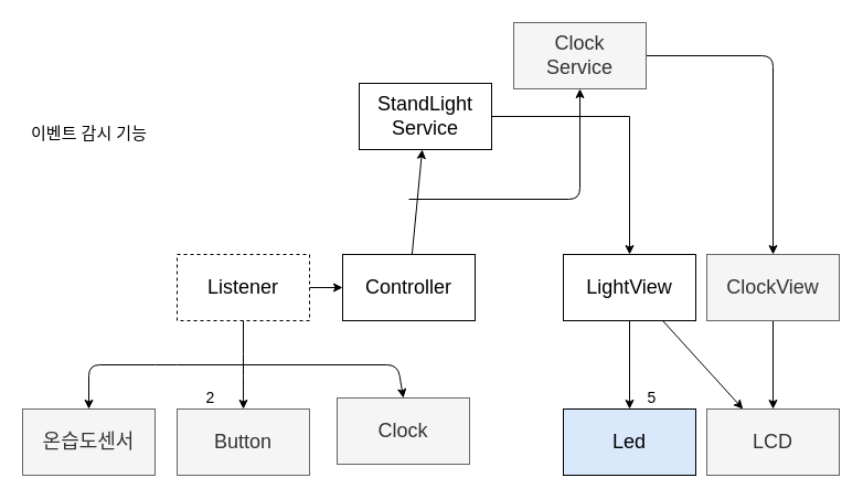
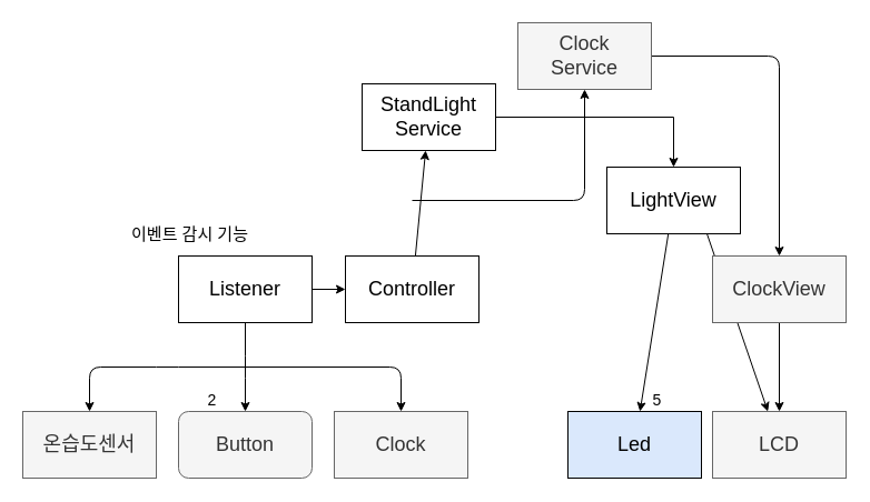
- <mxCell id="15" value="이벤트 감시 기능" style="text;html=1;resizable=0;autosize=1;align=center;verticalAlign=middle;points=[];fillColor=none;strokeColor=none;rounded=0;fontSize=15;" parent="1" vertex="1"><mxGeometry x="15" y="110" width="130" height="20" as="geometry" /></mxCell>
+ <mxCell id="15" value="이벤트 감시 기능" style="text;html=1;resizable=0;autosize=1;align=center;verticalAlign=middle;points=[];fillColor=none;strokeColor=none;rounded=0;fontSize=15;" parent="1" vertex="1"><mxGeometry x="105" y="200" width="130" height="20" as="geometry" /></mxCell>
- <mxCell id="5" value="Listener" style="whiteSpace=wrap;html=1;fontSize=18;dashed=1;" parent="1" vertex="1"><mxGeometry x="160" y="230" width="120" height="60" as="geometry" /></mxCell>
+ <mxCell id="5" value="Listener" style="whiteSpace=wrap;html=1;fontSize=18;" parent="1" vertex="1"><mxGeometry x="160" y="230" width="120" height="60" as="geometry" /></mxCell>
- <mxCell id="11" value="LightView" style="whiteSpace=wrap;html=1;fontSize=18;" parent="1" vertex="1"><mxGeometry x="510" y="230" width="120" height="60" as="geometry" /></mxCell>
+ <mxCell id="11" value="LightView" style="whiteSpace=wrap;html=1;fontSize=18;" parent="1" vertex="1"><mxGeometry x="545" y="150" width="120" height="60" as="geometry" /></mxCell>
- <mxCell id="23" value="Clock" style="whiteSpace=wrap;html=1;fontSize=18;fillColor=#f5f5f5;fontColor=#333333;strokeColor=#666666;" parent="1" vertex="1"><mxGeometry x="305" y="360" width="120" height="60" as="geometry" /></mxCell>
+ <mxCell id="23" value="Clock" style="whiteSpace=wrap;html=1;fontSize=18;fillColor=#f5f5f5;fontColor=#333333;strokeColor=#666666;" parent="1" vertex="1"><mxGeometry x="300" y="370" width="120" height="60" as="geometry" /></mxCell>
- <mxCell id="2" value="Button" style="whiteSpace=wrap;html=1;fontSize=18;fillColor=#f5f5f5;fontColor=#333333;strokeColor=#666666;" parent="1" vertex="1"><mxGeometry x="160" y="370" width="120" height="60" as="geometry" /></mxCell>
+ <mxCell id="2" value="Button" style="whiteSpace=wrap;html=1;fontSize=18;fillColor=#f5f5f5;fontColor=#333333;strokeColor=#666666;rounded=1;" parent="1" vertex="1"><mxGeometry x="160" y="370" width="120" height="60" as="geometry" /></mxCell>
